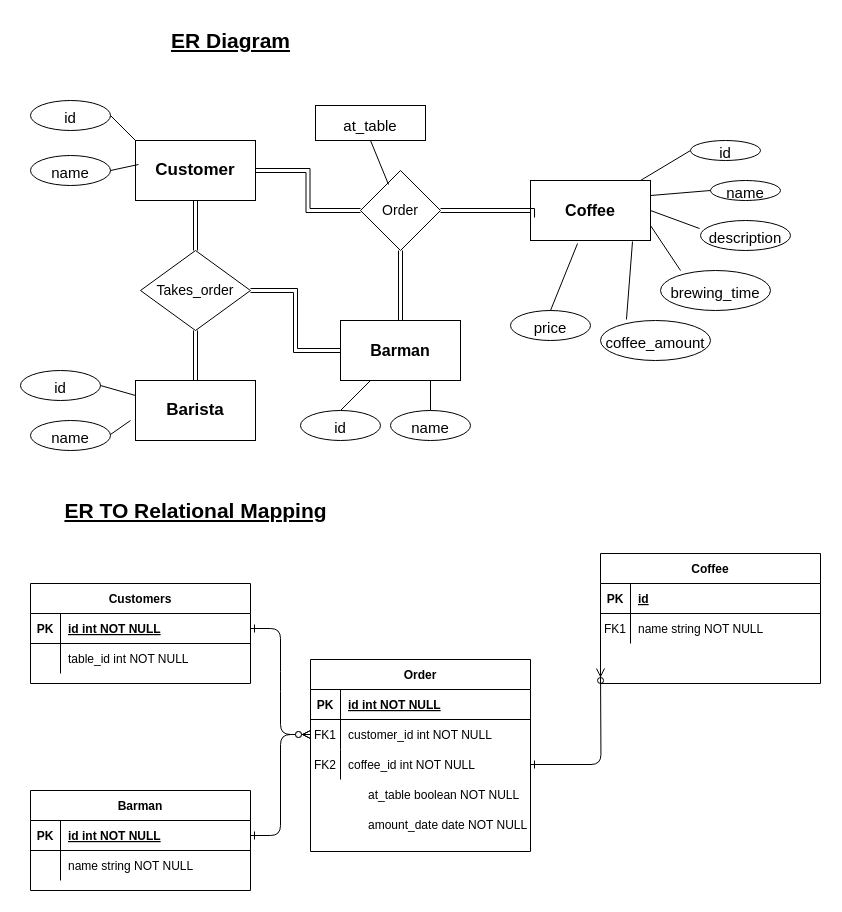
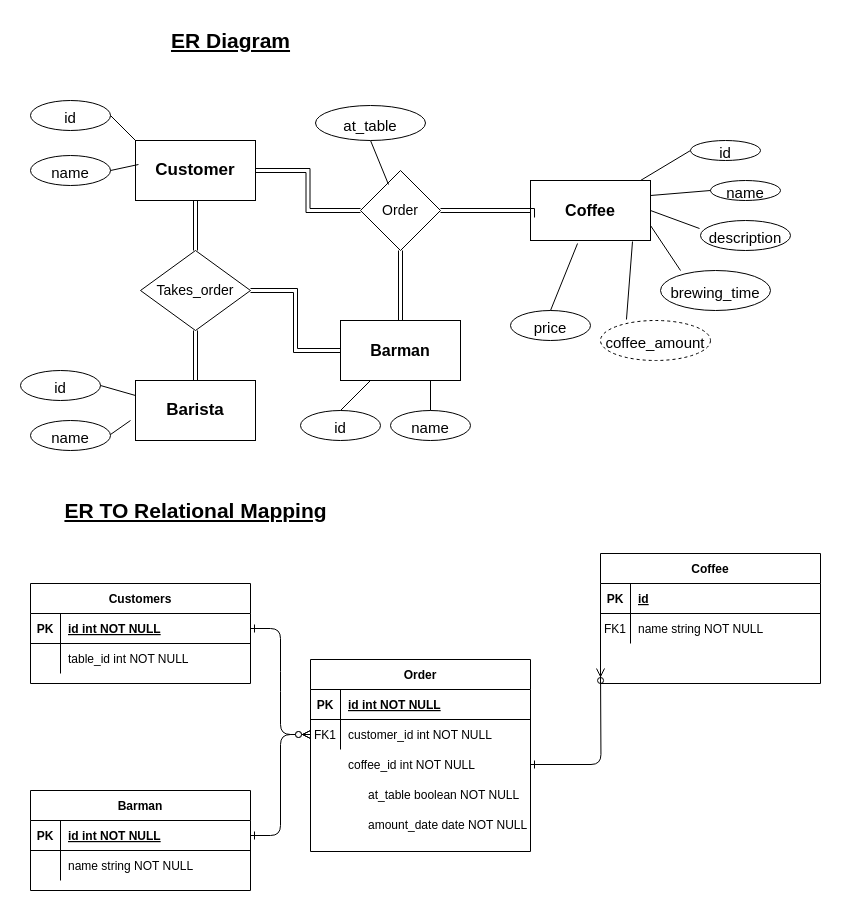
- <mxCell id="68" value="&lt;font style=&quot;font-size: 15px;&quot;&gt;at_table&lt;/font&gt;" style="whiteSpace=wrap;html=1;fontSize=21;rounded=0;" vertex="1" parent="1"><mxGeometry x="315" y="105" width="110" height="35" as="geometry" /></mxCell>
+ <mxCell id="68" value="&lt;font style=&quot;font-size: 15px;&quot;&gt;at_table&lt;/font&gt;" style="ellipse;whiteSpace=wrap;html=1;fontSize=21;" vertex="1" parent="1"><mxGeometry x="315" y="105" width="110" height="35" as="geometry" /></mxCell>
- <mxCell id="48" value="&lt;font style=&quot;font-size: 15px;&quot;&gt;coffee_amount&lt;/font&gt;" style="ellipse;whiteSpace=wrap;html=1;fontSize=21;" vertex="1" parent="1"><mxGeometry x="600" y="320" width="110" height="40" as="geometry" /></mxCell>
+ <mxCell id="48" value="&lt;font style=&quot;font-size: 15px;&quot;&gt;coffee_amount&lt;/font&gt;" style="ellipse;whiteSpace=wrap;html=1;fontSize=21;dashed=1;" vertex="1" parent="1"><mxGeometry x="600" y="320" width="110" height="40" as="geometry" /></mxCell>
- <mxCell id="12" value="FK2" style="shape=partialRectangle;overflow=hidden;connectable=0;fillColor=none;top=0;left=0;bottom=0;right=0;" parent="11" vertex="1"><mxGeometry width="30" height="30" as="geometry"><mxRectangle width="30" height="30" as="alternateBounds" /></mxGeometry></mxCell>
